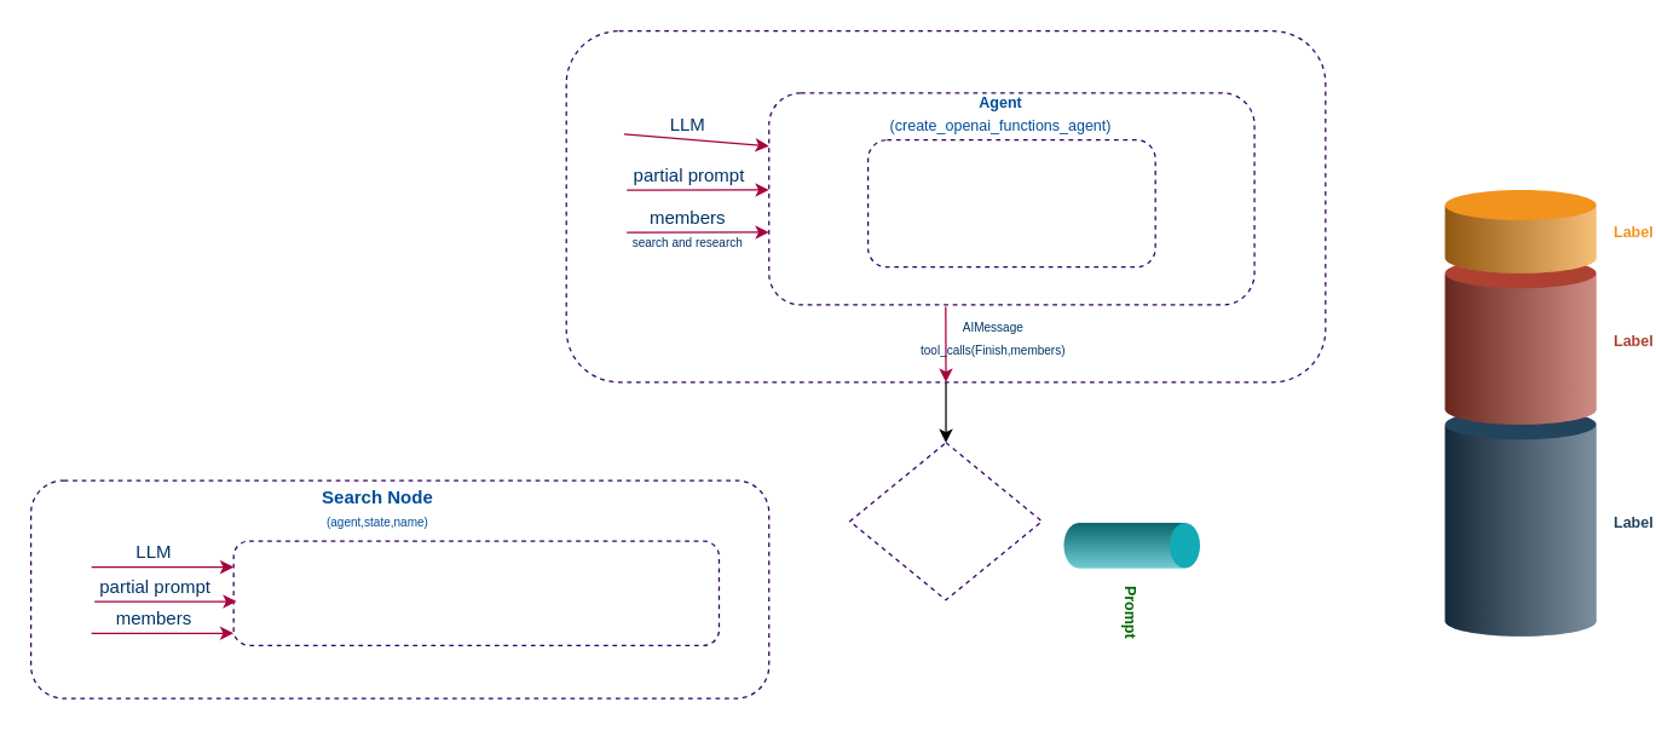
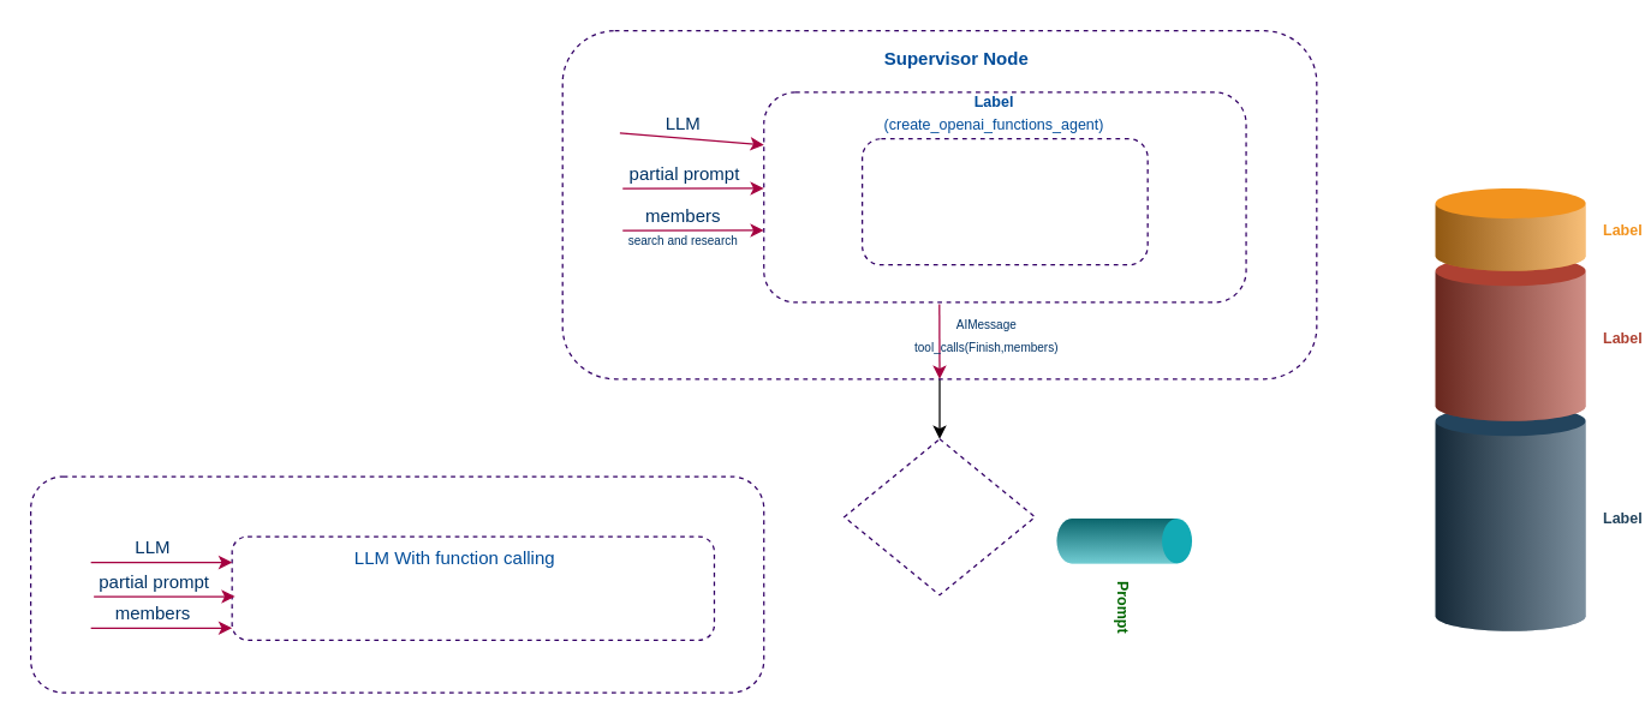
+ <mxCell id="4" value="&lt;font color=&quot;#004c99&quot;&gt;&lt;b&gt;Supervisor Node&lt;/b&gt;&lt;/font&gt;" style="text;html=1;strokeColor=none;fillColor=none;align=center;verticalAlign=middle;whiteSpace=wrap;rounded=0;dashed=1;" vertex="1" parent="1"><mxGeometry x="566" y="24" width="141" height="30" as="geometry" /></mxCell>
- <mxCell id="6" value="&lt;font style=&quot;&quot; color=&quot;#004c99&quot;&gt;&lt;span style=&quot;font-size: 10px;&quot;&gt;&lt;b&gt;Agent&lt;/b&gt;&lt;br&gt;(&lt;/span&gt;&lt;/font&gt;&lt;font color=&quot;#004c99&quot;&gt;&lt;span style=&quot;font-size: 10px;&quot;&gt;create_openai_functions_agent)&lt;/span&gt;&lt;/font&gt;" style="text;html=1;strokeColor=none;fillColor=none;align=center;verticalAlign=middle;whiteSpace=wrap;rounded=0;dashed=1;" vertex="1" parent="1"><mxGeometry x="590.5" y="59" width="141" height="30" as="geometry" /></mxCell>
+ <mxCell id="6" value="&lt;font style=&quot;&quot; color=&quot;#004c99&quot;&gt;&lt;span style=&quot;font-size: 10px;&quot;&gt;&lt;b&gt;Label&lt;/b&gt;&lt;br&gt;(&lt;/span&gt;&lt;/font&gt;&lt;font color=&quot;#004c99&quot;&gt;&lt;span style=&quot;font-size: 10px;&quot;&gt;create_openai_functions_agent)&lt;/span&gt;&lt;/font&gt;" style="text;html=1;strokeColor=none;fillColor=none;align=center;verticalAlign=middle;whiteSpace=wrap;rounded=0;dashed=1;" vertex="1" parent="1"><mxGeometry x="590.5" y="59" width="141" height="30" as="geometry" /></mxCell>
- <mxCell id="14" value="&lt;font color=&quot;#004c99&quot;&gt;&lt;b&gt;Search Node&lt;/b&gt;&lt;br&gt;&lt;font style=&quot;font-size: 8px;&quot;&gt;(agent,state,name)&lt;/font&gt;&lt;br&gt;&lt;/font&gt;" style="text;html=1;strokeColor=none;fillColor=none;align=center;verticalAlign=middle;whiteSpace=wrap;rounded=0;dashed=1;" vertex="1" parent="1"><mxGeometry x="179" y="321" width="141" height="30" as="geometry" /></mxCell>
+ <mxCell id="16" value="&lt;font color=&quot;#004c99&quot;&gt;LLM With function calling&lt;/font&gt;" style="text;html=1;strokeColor=none;fillColor=none;align=center;verticalAlign=middle;whiteSpace=wrap;rounded=0;dashed=1;" vertex="1" parent="1"><mxGeometry x="232" y="357" width="141" height="30" as="geometry" /></mxCell>
